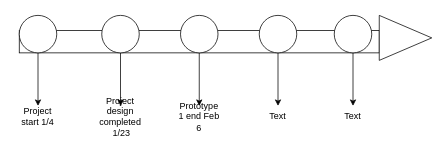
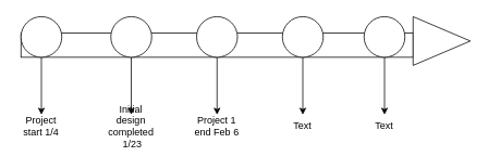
- <mxCell id="15" value="Project design completed &amp;nbsp;1/23" style="text;html=1;strokeColor=none;fillColor=none;align=center;verticalAlign=middle;whiteSpace=wrap;rounded=0;" vertex="1" parent="1"><mxGeometry x="130" y="140" width="60" height="30" as="geometry" /></mxCell>
+ <mxCell id="15" value="Initial design completed &amp;nbsp;1/23" style="text;html=1;strokeColor=none;fillColor=none;align=center;verticalAlign=middle;whiteSpace=wrap;rounded=0;" vertex="1" parent="1"><mxGeometry x="130" y="140" width="60" height="30" as="geometry" /></mxCell>
- <mxCell id="18" value="Prototype 1 end Feb 6" style="text;html=1;strokeColor=none;fillColor=none;align=center;verticalAlign=middle;whiteSpace=wrap;rounded=0;" vertex="1" parent="1"><mxGeometry x="235" y="140" width="60" height="30" as="geometry" /></mxCell>
+ <mxCell id="18" value="Project 1 end Feb 6" style="text;html=1;strokeColor=none;fillColor=none;align=center;verticalAlign=middle;whiteSpace=wrap;rounded=0;" vertex="1" parent="1"><mxGeometry x="235" y="140" width="60" height="30" as="geometry" /></mxCell>
